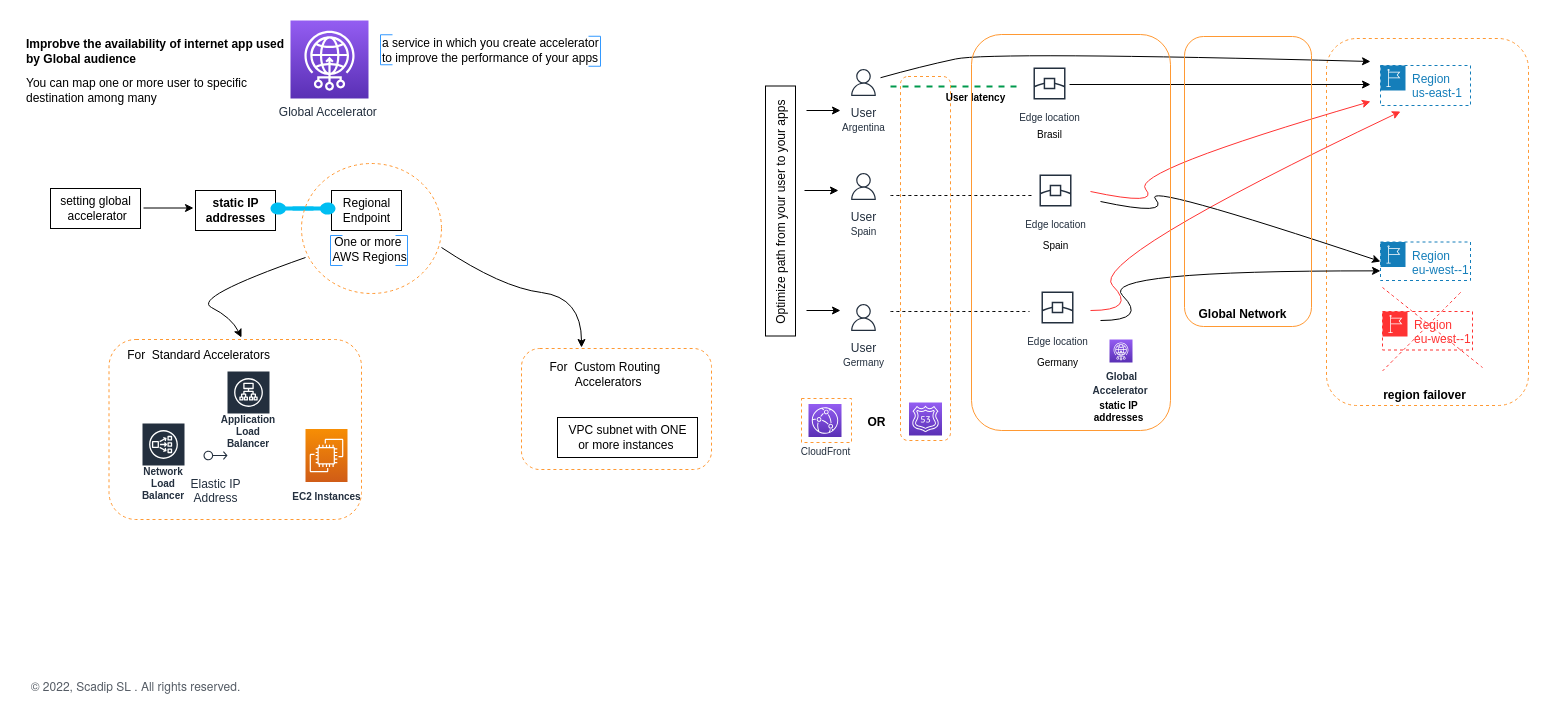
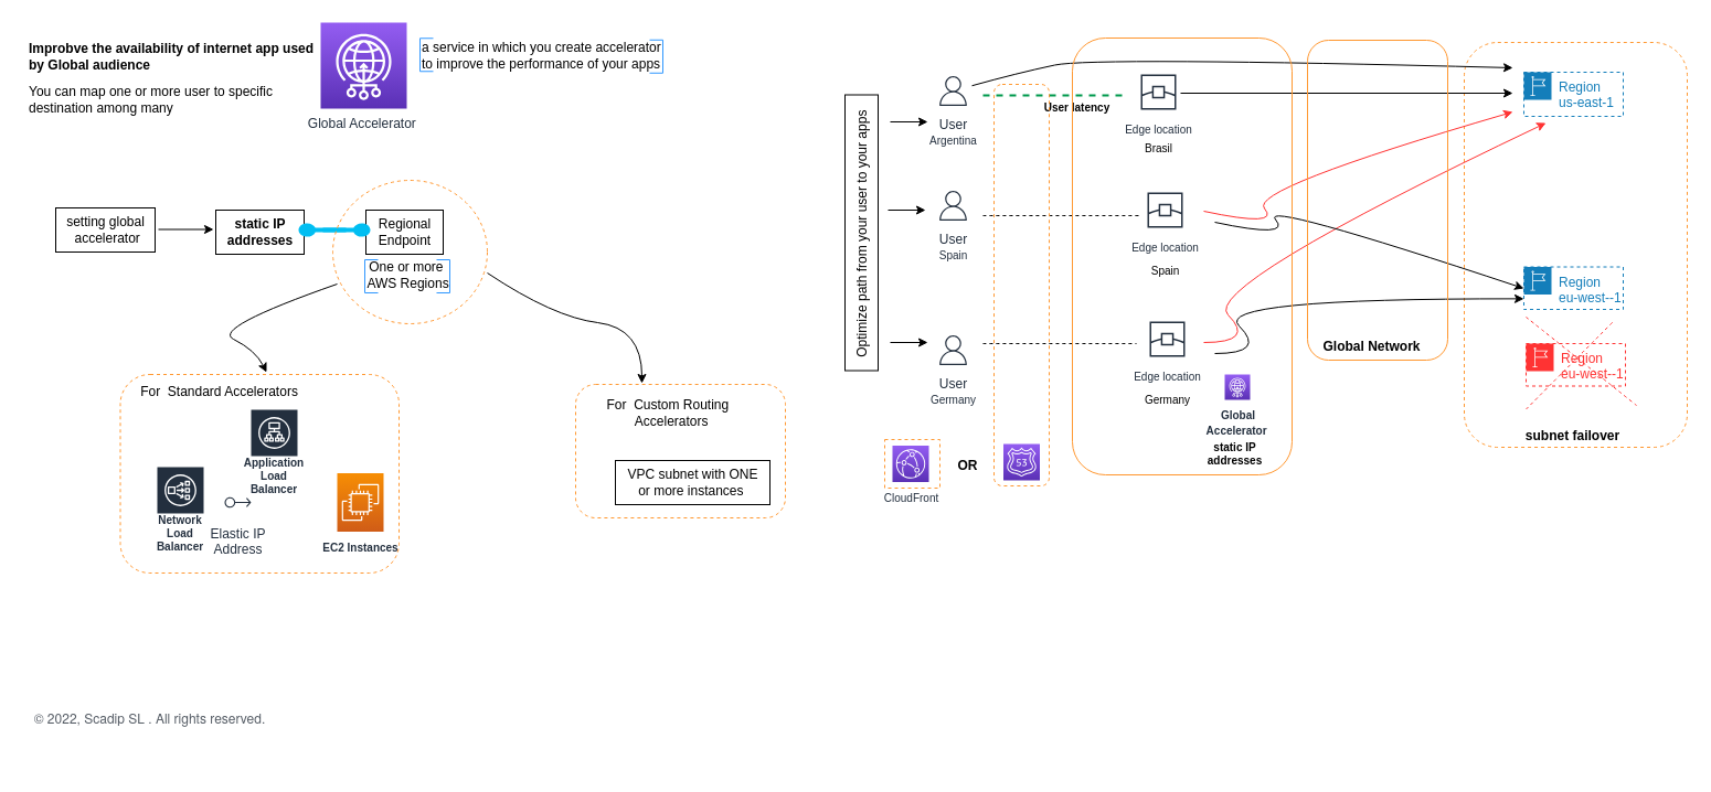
- <mxCell id="60" value="&lt;font style=&quot;font-size: 12px;&quot;&gt;&lt;b&gt;region failover&lt;/b&gt;&lt;/font&gt;" style="text;html=1;align=center;verticalAlign=middle;resizable=0;points=[];autosize=1;strokeColor=none;fillColor=none;fontSize=10;fontColor=#000000;" parent="1" vertex="1"><mxGeometry x="1369" y="380" width="110" height="30" as="geometry" /></mxCell>
+ <mxCell id="60" value="&lt;font style=&quot;font-size: 12px;&quot;&gt;&lt;b&gt;subnet failover&lt;/b&gt;&lt;/font&gt;" style="text;html=1;align=center;verticalAlign=middle;resizable=0;points=[];autosize=1;strokeColor=none;fillColor=none;fontSize=10;fontColor=#000000;" parent="1" vertex="1"><mxGeometry x="1369" y="380" width="110" height="30" as="geometry" /></mxCell>
- <mxCell id="31" value="&lt;span style=&quot;color: rgb(84, 91, 100); font-family: &amp;quot;Amazon Ember&amp;quot;, &amp;quot;Helvetica Neue&amp;quot;, Roboto, Arial, sans-serif; text-align: start; background-color: rgb(255, 255, 255);&quot;&gt;© 2022, Scadip SL&amp;nbsp;&lt;/span&gt;&lt;span style=&quot;color: rgb(84, 91, 100); font-family: &amp;quot;Amazon Ember&amp;quot;, &amp;quot;Helvetica Neue&amp;quot;, Roboto, Arial, sans-serif; text-align: start; background-color: rgb(255, 255, 255);&quot;&gt;. All rights reserved.&lt;/span&gt;" style="text;html=1;align=center;verticalAlign=middle;resizable=0;points=[];autosize=1;strokeColor=none;fillColor=none;fontSize=12;" parent="1" vertex="1"><mxGeometry x="20" y="676" width="230" height="20" as="geometry" /></mxCell>
+ <mxCell id="31" value="&lt;span style=&quot;color: rgb(84, 91, 100); font-family: &amp;quot;Amazon Ember&amp;quot;, &amp;quot;Helvetica Neue&amp;quot;, Roboto, Arial, sans-serif; text-align: start; background-color: rgb(255, 255, 255);&quot;&gt;© 2022, Scadip SL&amp;nbsp;&lt;/span&gt;&lt;span style=&quot;color: rgb(84, 91, 100); font-family: &amp;quot;Amazon Ember&amp;quot;, &amp;quot;Helvetica Neue&amp;quot;, Roboto, Arial, sans-serif; text-align: start; background-color: rgb(255, 255, 255);&quot;&gt;. All rights reserved.&lt;/span&gt;" style="text;html=1;align=center;verticalAlign=middle;resizable=0;points=[];autosize=1;strokeColor=none;fillColor=none;fontSize=12;" parent="1" vertex="1"><mxGeometry x="20" y="641" width="230" height="20" as="geometry" /></mxCell>
